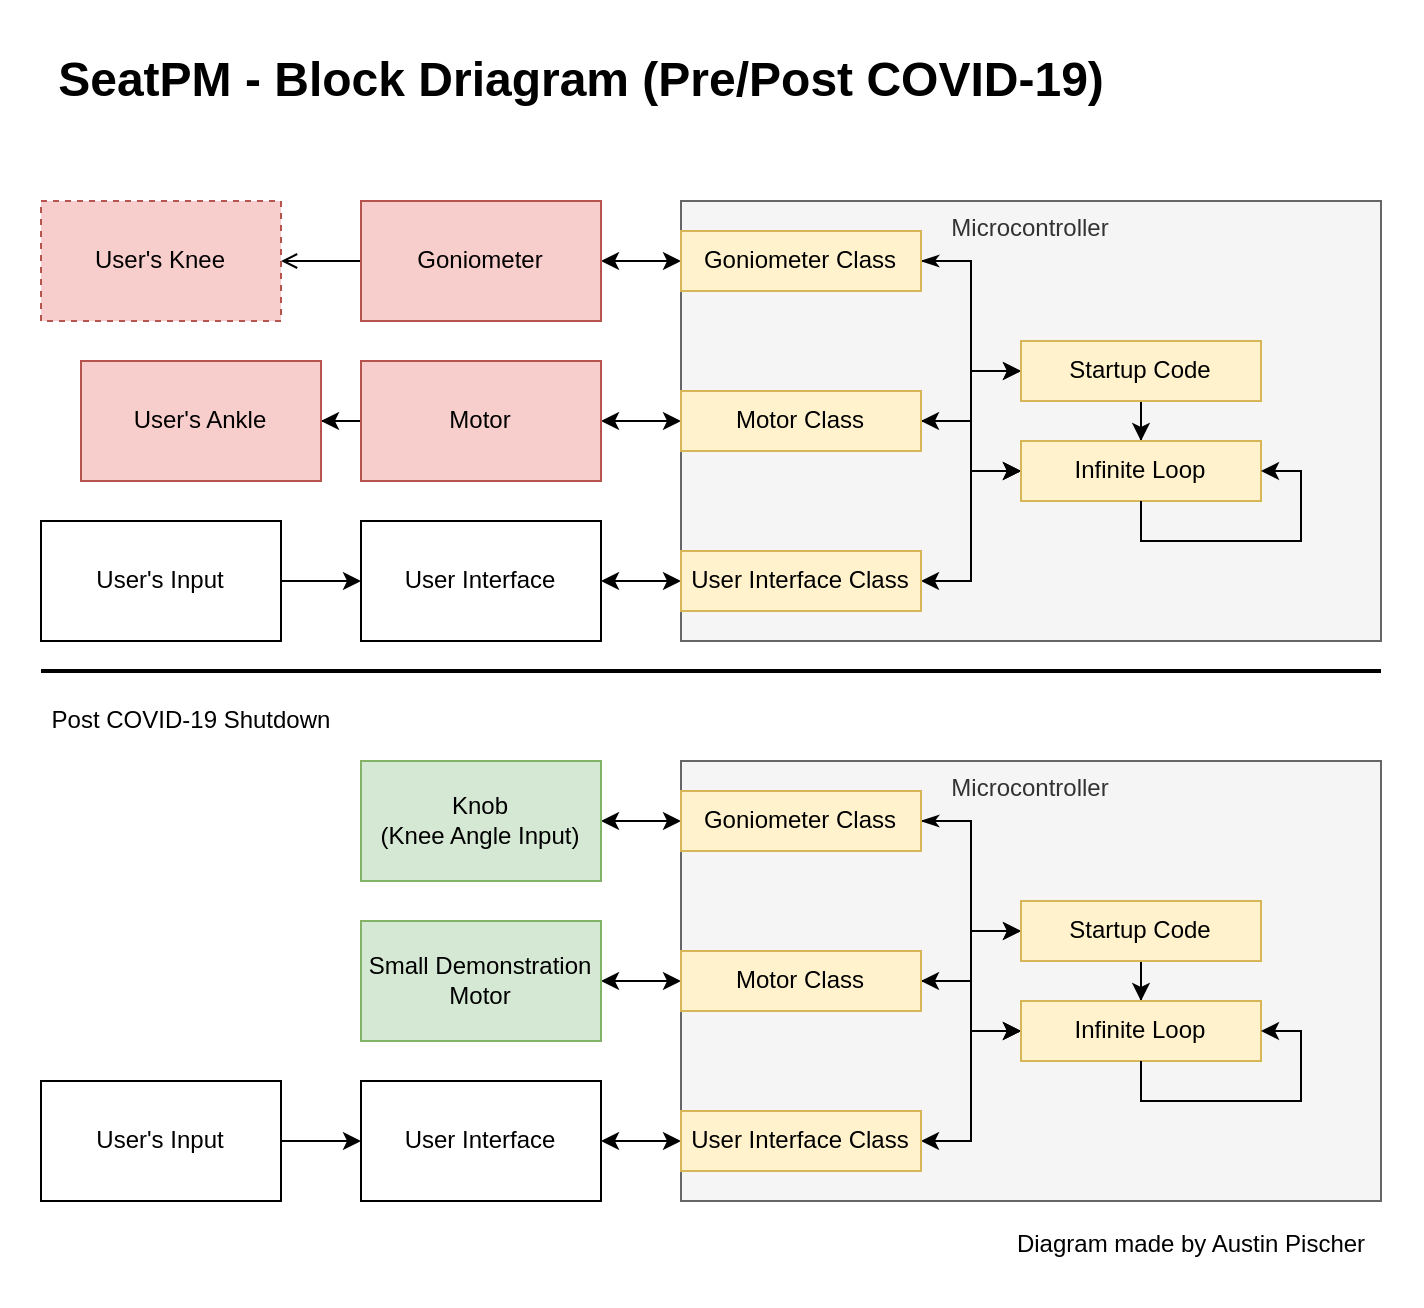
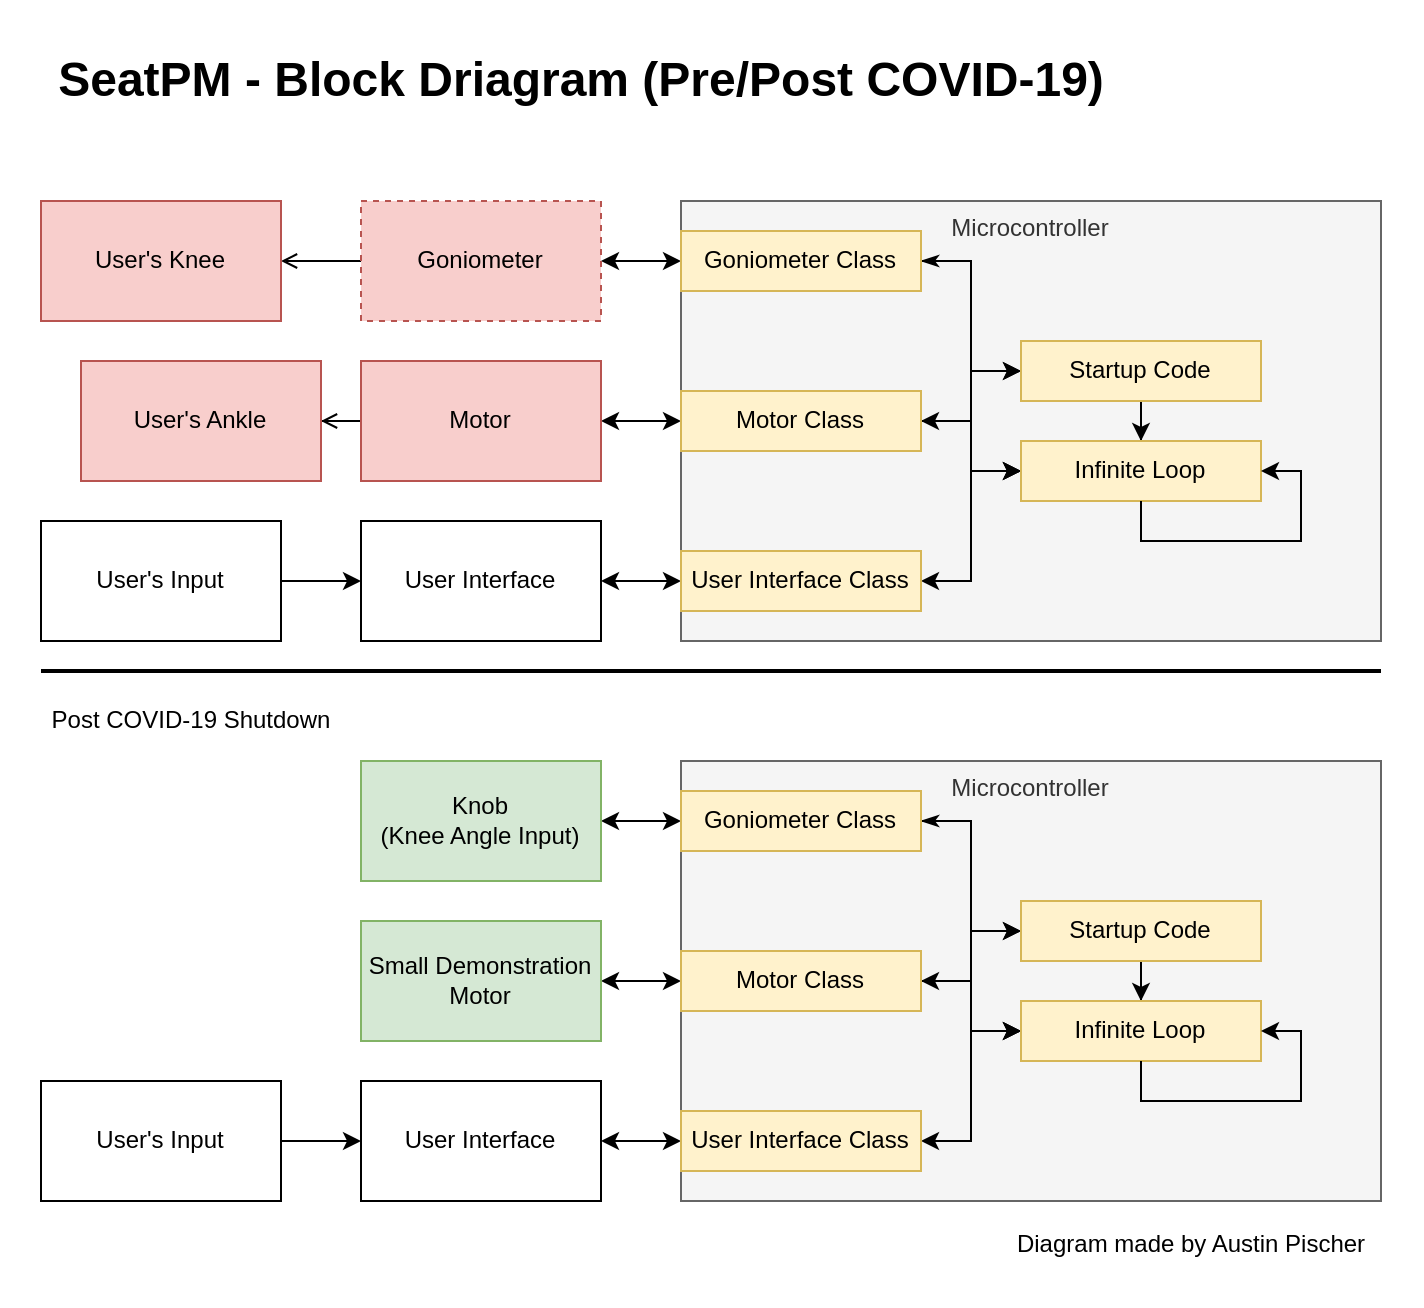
- <mxCell id="14" value="User's Knee" style="rounded=0;whiteSpace=wrap;html=1;fillColor=#f8cecc;strokeColor=#b85450;dashed=1;" parent="1" vertex="1"><mxGeometry x="20" y="100" width="120" height="60" as="geometry" /></mxCell>
+ <mxCell id="14" value="User's Knee" style="rounded=0;whiteSpace=wrap;html=1;fillColor=#f8cecc;strokeColor=#b85450;" parent="1" vertex="1"><mxGeometry x="20" y="100" width="120" height="60" as="geometry" /></mxCell>
- <mxCell id="5" value="Goniometer" style="rounded=0;whiteSpace=wrap;html=1;fillColor=#f8cecc;strokeColor=#b85450;" parent="1" vertex="1"><mxGeometry x="180" y="100" width="120" height="60" as="geometry" /></mxCell>
+ <mxCell id="5" value="Goniometer" style="rounded=0;whiteSpace=wrap;html=1;fillColor=#f8cecc;strokeColor=#b85450;dashed=1;" parent="1" vertex="1"><mxGeometry x="180" y="100" width="120" height="60" as="geometry" /></mxCell>
- <mxCell id="6" value="" style="edgeStyle=orthogonalEdgeStyle;rounded=0;orthogonalLoop=1;jettySize=auto;html=1;" parent="1" source="8" target="13" edge="1"><mxGeometry relative="1" as="geometry" /></mxCell>
+ <mxCell id="6" value="" style="edgeStyle=orthogonalEdgeStyle;rounded=0;orthogonalLoop=1;jettySize=auto;html=1;endArrow=open;" parent="1" source="8" target="13" edge="1"><mxGeometry relative="1" as="geometry" /></mxCell>
